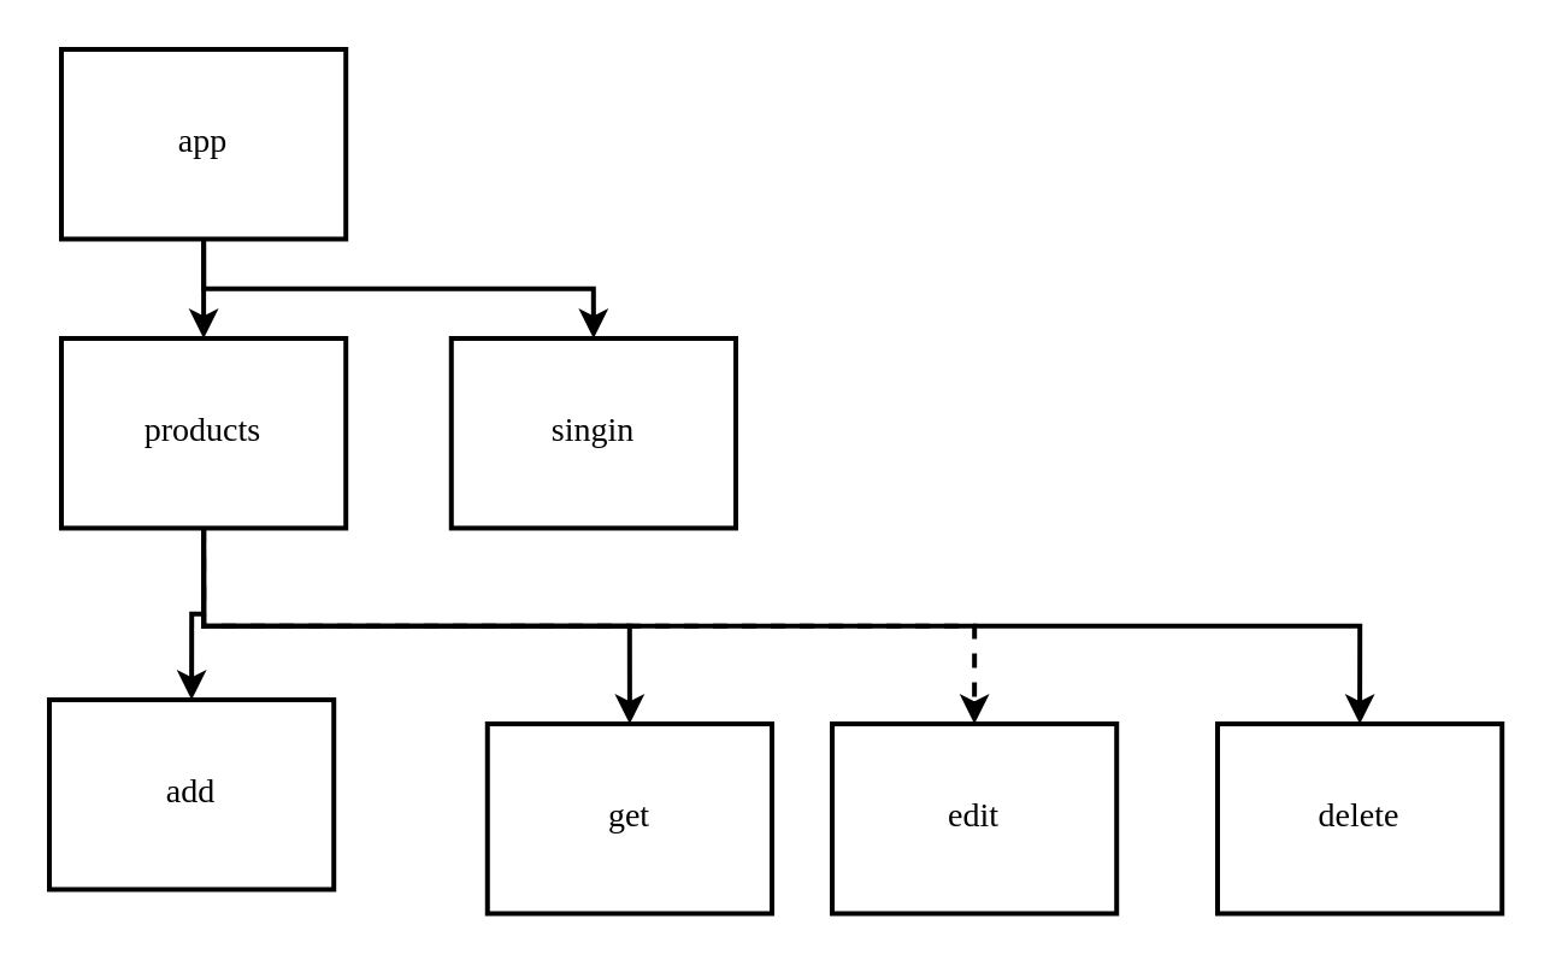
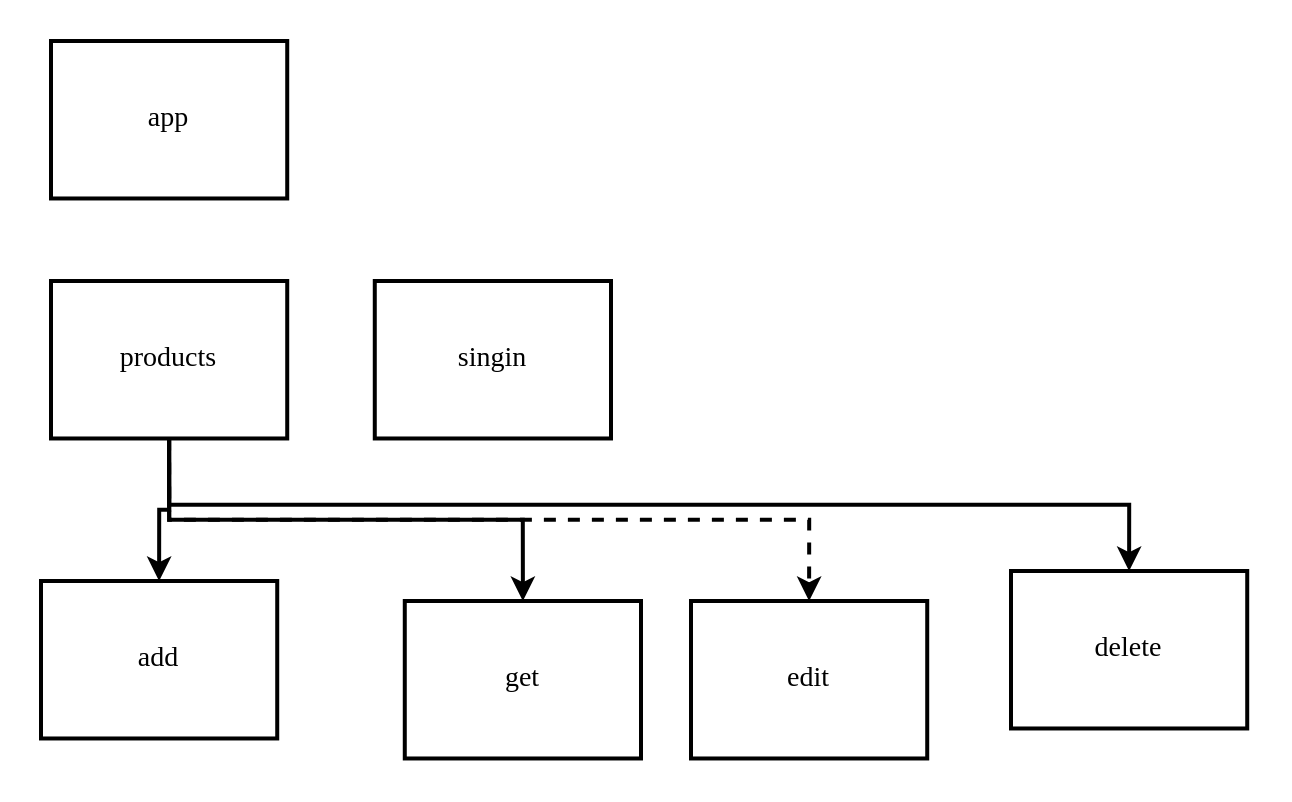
- <mxCell id="3" style="edgeStyle=orthogonalEdgeStyle;rounded=0;orthogonalLoop=1;jettySize=auto;html=1;exitX=0.5;exitY=1;exitDx=0;exitDy=0;entryX=0.5;entryY=0;entryDx=0;entryDy=0;fontFamily=Times New Roman;strokeWidth=2;fontSize=14;fontStyle=0" parent="1" source="4" target="14" edge="1"><mxGeometry relative="1" as="geometry" /></mxCell>
- <mxCell id="2" style="edgeStyle=orthogonalEdgeStyle;rounded=0;orthogonalLoop=1;jettySize=auto;html=1;exitX=0.5;exitY=1;exitDx=0;exitDy=0;entryX=0.5;entryY=0;entryDx=0;entryDy=0;fontFamily=Times New Roman;strokeWidth=2;fontSize=14;fontStyle=0" parent="1" source="4" target="9" edge="1"><mxGeometry relative="1" as="geometry" /></mxCell>
- <mxCell id="13" value="delete" style="rounded=0;whiteSpace=wrap;html=1;absoluteArcSize=1;arcSize=14;strokeWidth=2;fontFamily=Times New Roman;fontSize=14;fontStyle=0" parent="1" vertex="1"><mxGeometry x="505" y="300" width="118.11" height="78.74" as="geometry" /></mxCell>
+ <mxCell id="13" value="delete" style="rounded=0;whiteSpace=wrap;html=1;absoluteArcSize=1;arcSize=14;strokeWidth=2;fontFamily=Times New Roman;fontSize=14;fontStyle=0" parent="1" vertex="1"><mxGeometry x="505" y="285" width="118.11" height="78.74" as="geometry" /></mxCell>
